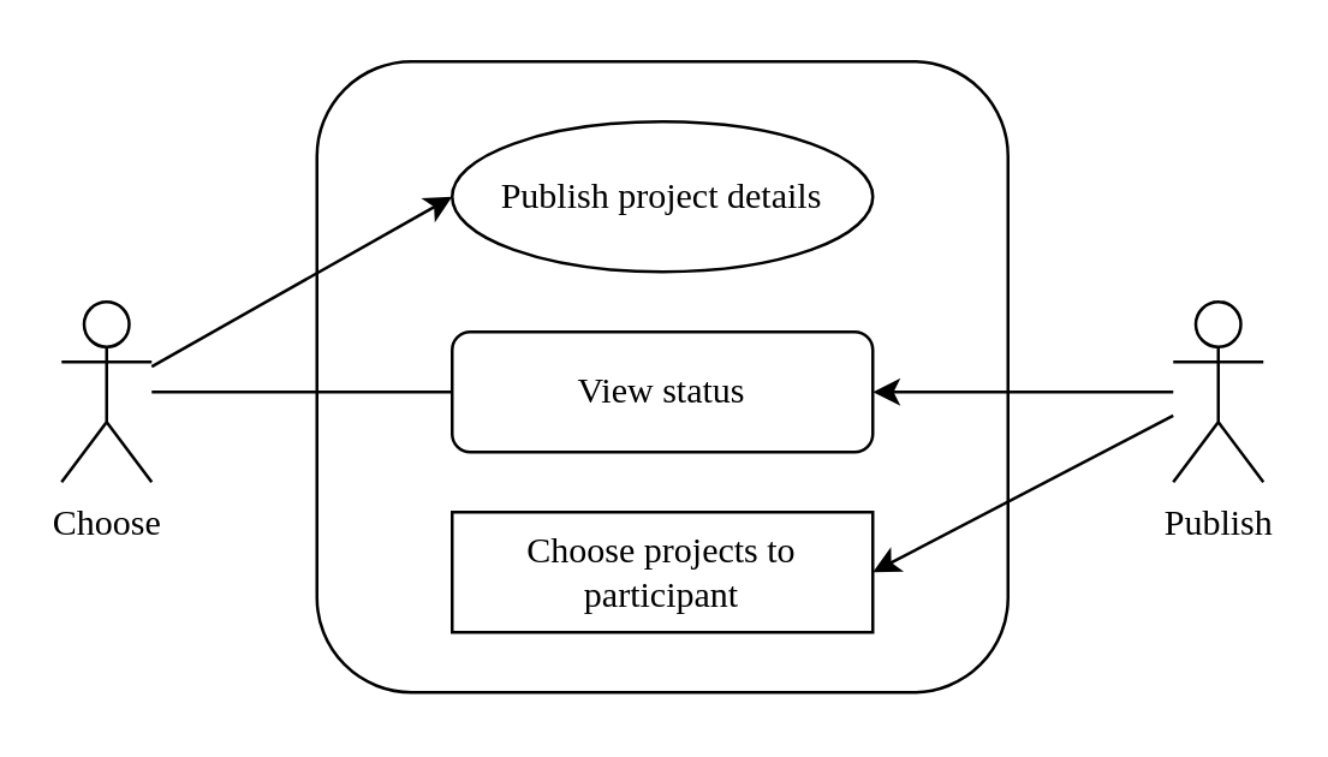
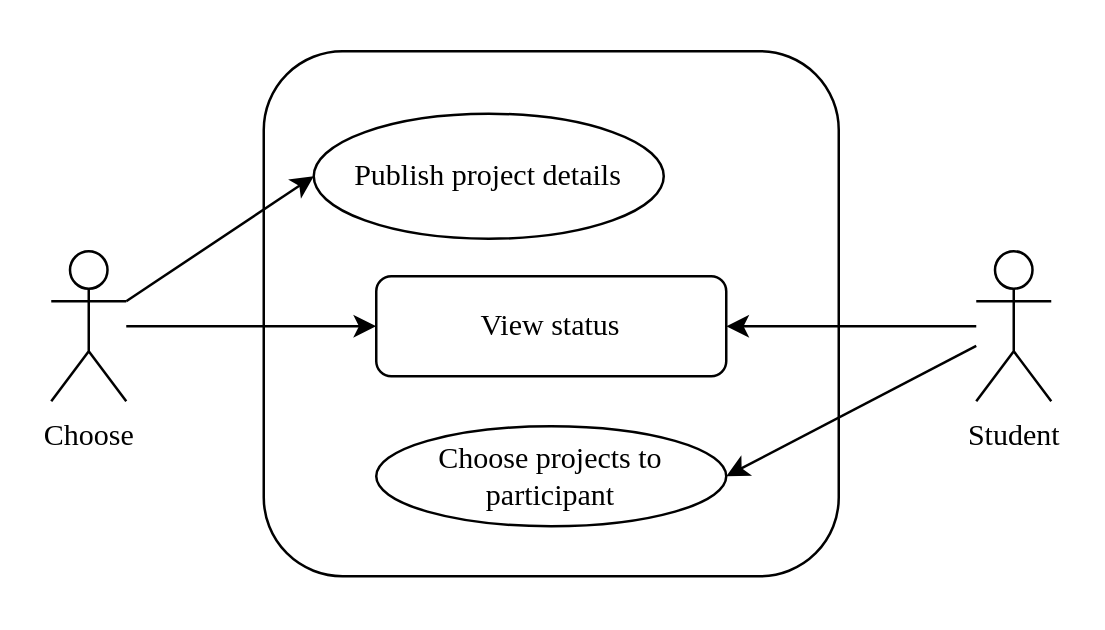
- <mxCell id="5" value="Publish project details" style="ellipse;whiteSpace=wrap;html=1;fontFamily=&quot;Times New Roman&quot;, SimSun, sans-serif;" parent="1" vertex="1"><mxGeometry x="150" y="40" width="140" height="50" as="geometry" /></mxCell>
+ <mxCell id="5" value="Publish project details" style="ellipse;whiteSpace=wrap;html=1;fontFamily=&quot;Times New Roman&quot;, SimSun, sans-serif;" parent="1" vertex="1"><mxGeometry x="125" y="45" width="140" height="50" as="geometry" /></mxCell>
- <mxCell id="9" value="" style="endArrow=none;html=1;fontFamily=&quot;Times New Roman&quot;, SimSun, sans-serif;" parent="1" source="3" target="6" edge="1"><mxGeometry width="50" height="50" relative="1" as="geometry"><mxPoint x="190" y="340" as="sourcePoint" /><mxPoint x="240" y="290" as="targetPoint" /></mxGeometry></mxCell>
+ <mxCell id="9" value="" style="endArrow=classic;html=1;fontFamily=&quot;Times New Roman&quot;, SimSun, sans-serif;" parent="1" source="3" target="6" edge="1"><mxGeometry width="50" height="50" relative="1" as="geometry"><mxPoint x="190" y="340" as="sourcePoint" /><mxPoint x="240" y="290" as="targetPoint" /></mxGeometry></mxCell>
- <mxCell id="4" value="Publish" style="shape=umlActor;verticalLabelPosition=bottom;verticalAlign=top;html=1;outlineConnect=0;fontFamily=&quot;Times New Roman&quot;, SimSun, sans-serif;" parent="1" vertex="1"><mxGeometry x="390" y="100" width="30" height="60" as="geometry" /></mxCell>
+ <mxCell id="4" value="Student" style="shape=umlActor;verticalLabelPosition=bottom;verticalAlign=top;html=1;outlineConnect=0;fontFamily=&quot;Times New Roman&quot;, SimSun, sans-serif;" parent="1" vertex="1"><mxGeometry x="390" y="100" width="30" height="60" as="geometry" /></mxCell>
- <mxCell id="7" value="Choose projects to participant" style="whiteSpace=wrap;html=1;fontFamily=&quot;Times New Roman&quot;, SimSun, sans-serif;rounded=0;" parent="1" vertex="1"><mxGeometry x="150" y="170" width="140" height="40" as="geometry" /></mxCell>
+ <mxCell id="7" value="Choose projects to participant" style="ellipse;whiteSpace=wrap;html=1;fontFamily=&quot;Times New Roman&quot;, SimSun, sans-serif;" parent="1" vertex="1"><mxGeometry x="150" y="170" width="140" height="40" as="geometry" /></mxCell>
